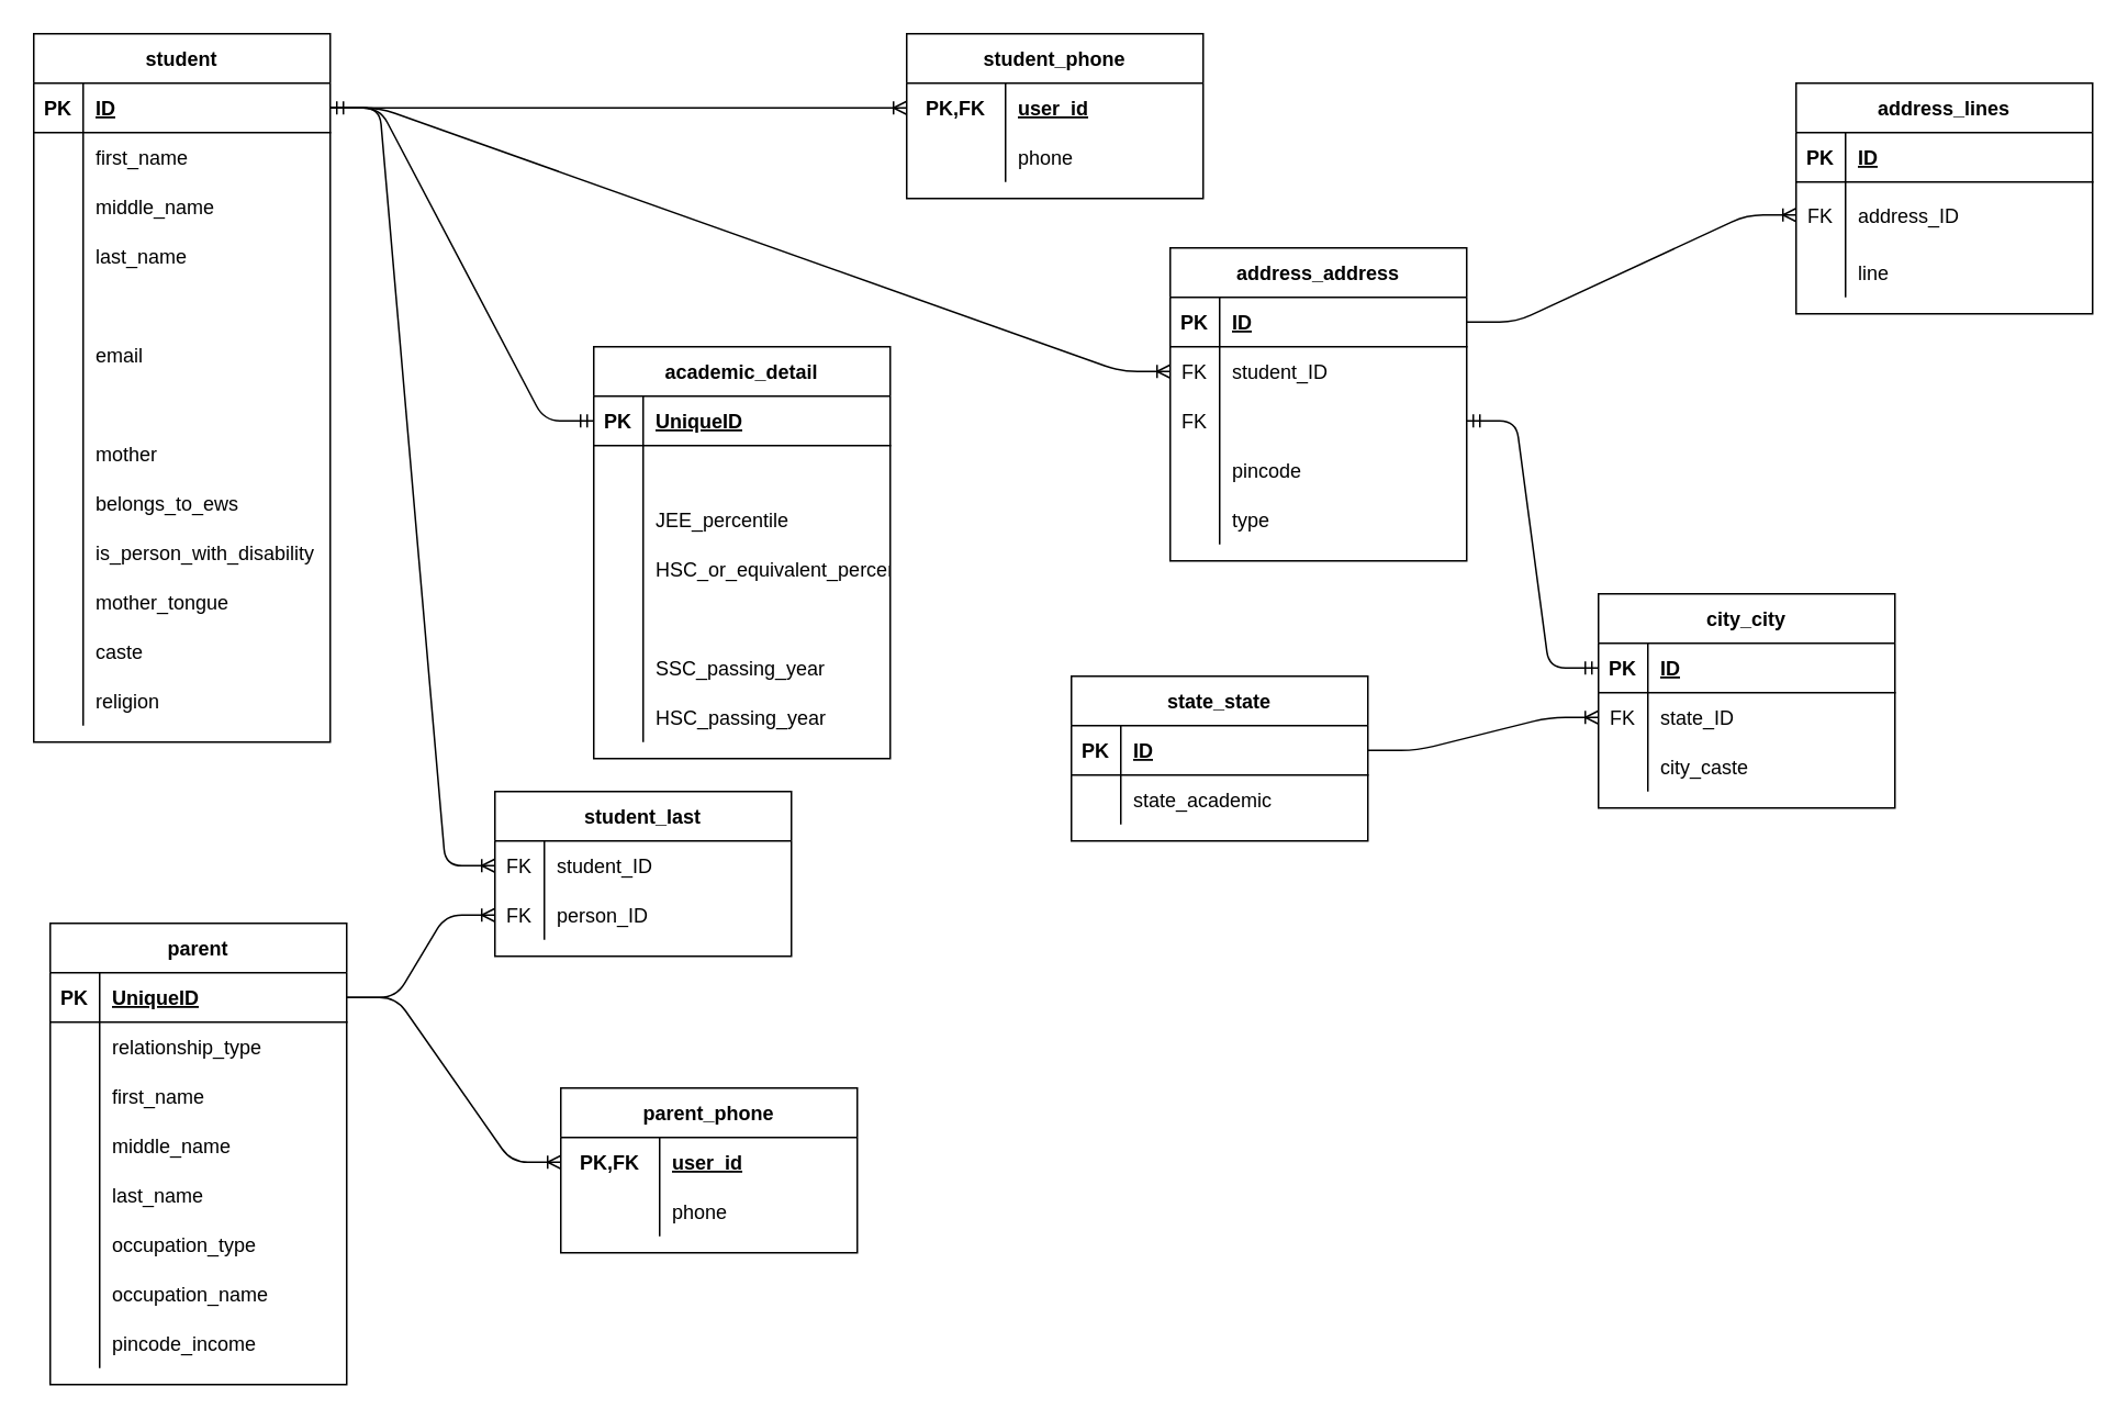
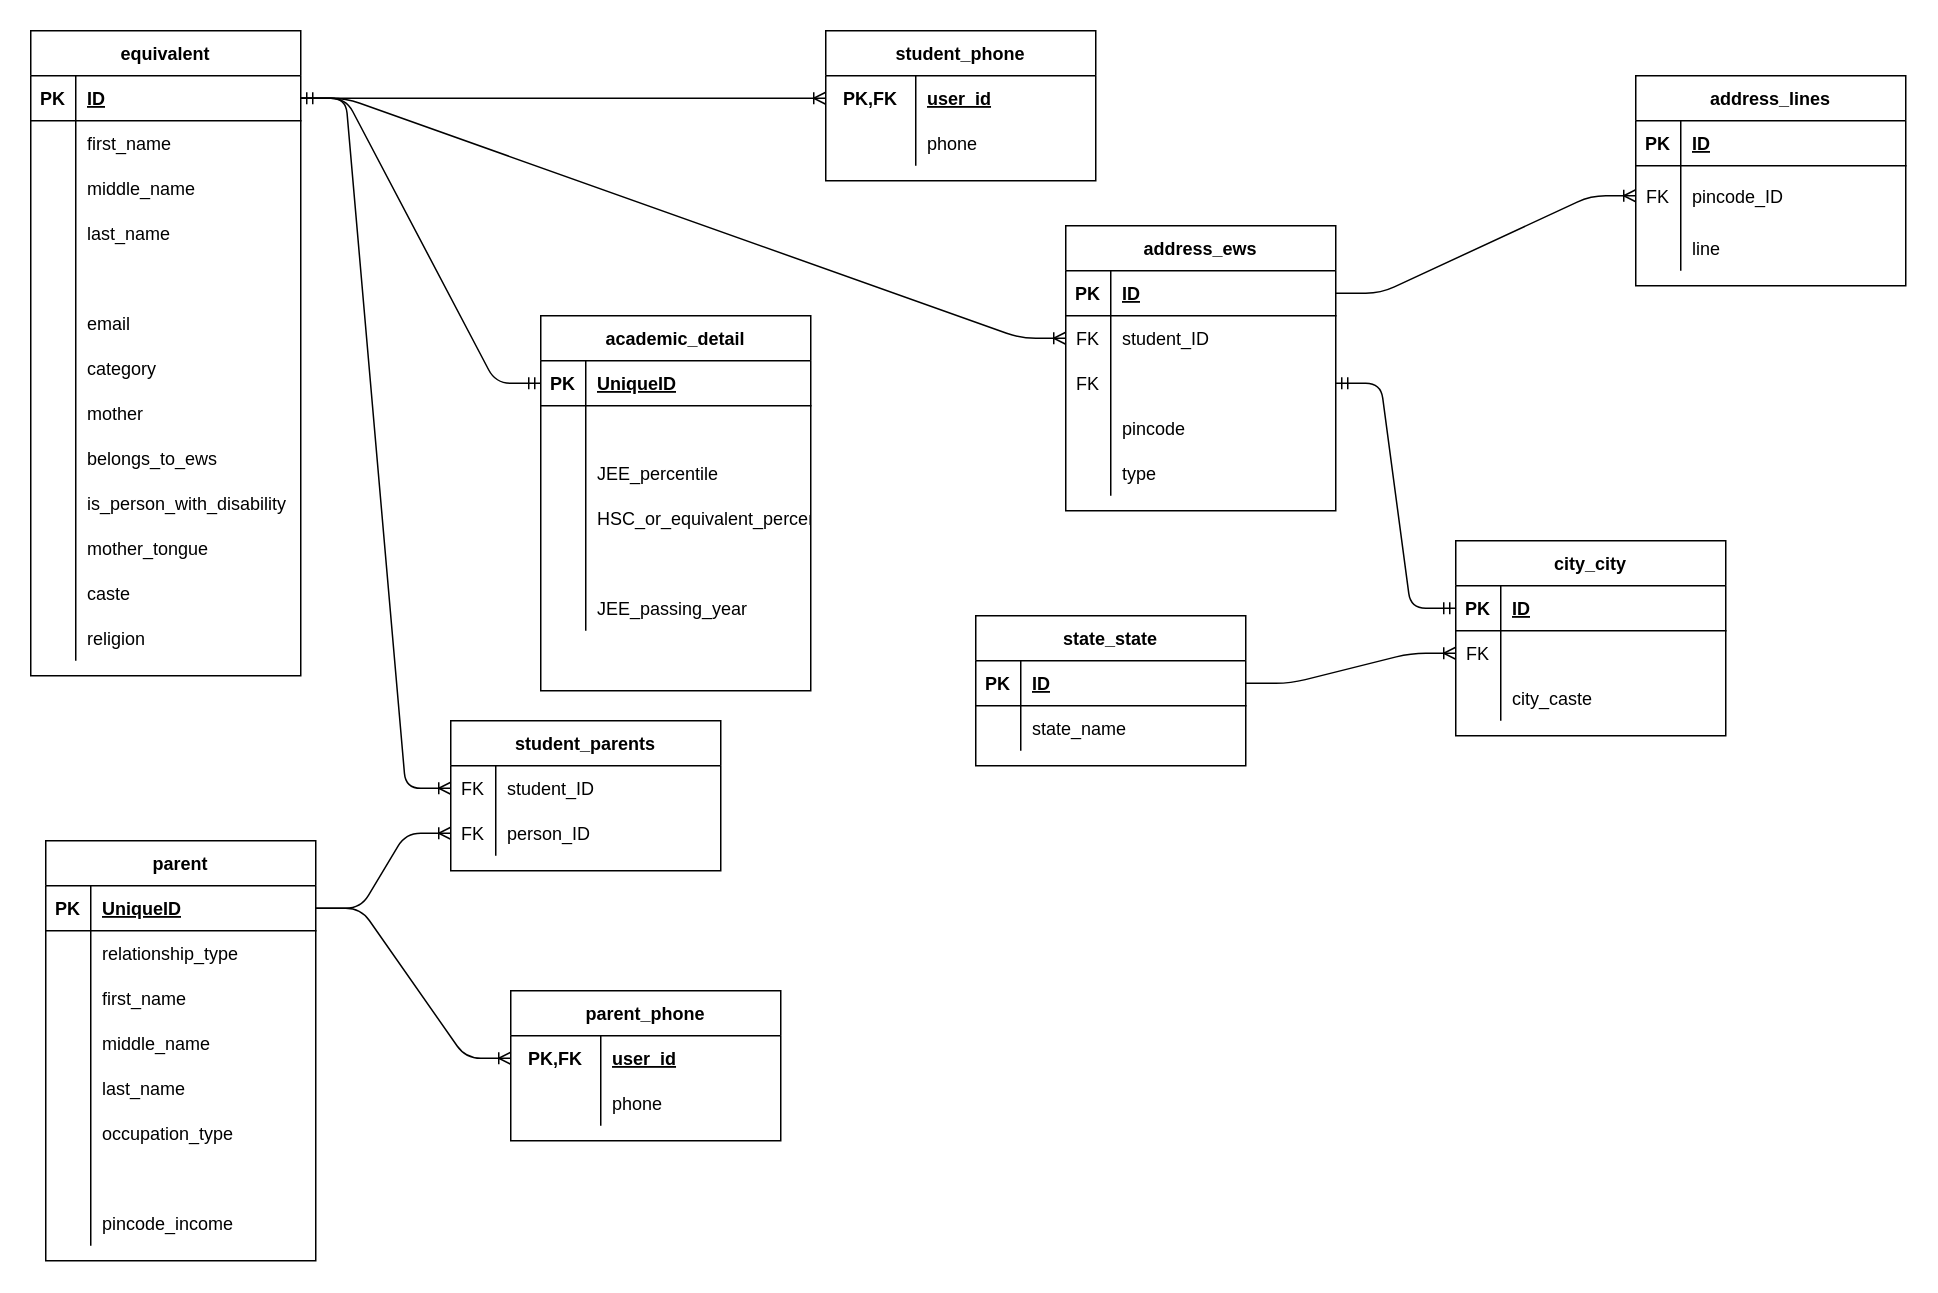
- <mxCell id="2" value="student" style="shape=table;startSize=30;container=1;collapsible=1;childLayout=tableLayout;fixedRows=1;rowLines=0;fontStyle=1;align=center;resizeLast=1;" parent="1" vertex="1"><mxGeometry x="20" y="20" width="180" height="430" as="geometry" /></mxCell>
+ <mxCell id="2" value="equivalent" style="shape=table;startSize=30;container=1;collapsible=1;childLayout=tableLayout;fixedRows=1;rowLines=0;fontStyle=1;align=center;resizeLast=1;" parent="1" vertex="1"><mxGeometry x="20" y="20" width="180" height="430" as="geometry" /></mxCell>
- <mxCell id="62" value="address_ID" style="shape=partialRectangle;connectable=0;fillColor=none;top=0;left=0;bottom=0;right=0;align=left;spacingLeft=6;fontStyle=0;overflow=hidden;" parent="60" vertex="1"><mxGeometry x="30" width="150" height="40" as="geometry" /></mxCell>
+ <mxCell id="62" value="pincode_ID" style="shape=partialRectangle;connectable=0;fillColor=none;top=0;left=0;bottom=0;right=0;align=left;spacingLeft=6;fontStyle=0;overflow=hidden;" parent="60" vertex="1"><mxGeometry x="30" width="150" height="40" as="geometry" /></mxCell>
- <mxCell id="41" value="address_address" style="shape=table;startSize=30;container=1;collapsible=1;childLayout=tableLayout;fixedRows=1;rowLines=0;fontStyle=1;align=center;resizeLast=1;" parent="1" vertex="1"><mxGeometry x="710" y="150" width="180" height="190" as="geometry" /></mxCell>
+ <mxCell id="41" value="address_ews" style="shape=table;startSize=30;container=1;collapsible=1;childLayout=tableLayout;fixedRows=1;rowLines=0;fontStyle=1;align=center;resizeLast=1;" parent="1" vertex="1"><mxGeometry x="710" y="150" width="180" height="190" as="geometry" /></mxCell>
+ <mxCell id="22" value="category" style="shape=partialRectangle;connectable=0;fillColor=none;top=0;left=0;bottom=0;right=0;align=left;spacingLeft=6;overflow=hidden;" parent="20" vertex="1"><mxGeometry x="30" width="150" height="30" as="geometry" /></mxCell>
- <mxCell id="130" value="SSC_passing_year" style="shape=partialRectangle;connectable=0;fillColor=none;top=0;left=0;bottom=0;right=0;align=left;spacingLeft=6;overflow=hidden;" parent="128" vertex="1"><mxGeometry x="30" width="150" height="30" as="geometry" /></mxCell>
+ <mxCell id="130" value="JEE_passing_year" style="shape=partialRectangle;connectable=0;fillColor=none;top=0;left=0;bottom=0;right=0;align=left;spacingLeft=6;overflow=hidden;" parent="128" vertex="1"><mxGeometry x="30" width="150" height="30" as="geometry" /></mxCell>
- <mxCell id="133" value="HSC_passing_year" style="shape=partialRectangle;connectable=0;fillColor=none;top=0;left=0;bottom=0;right=0;align=left;spacingLeft=6;overflow=hidden;" parent="131" vertex="1"><mxGeometry x="30" width="150" height="30" as="geometry" /></mxCell>
- <mxCell id="82" value="state_ID" style="shape=partialRectangle;connectable=0;fillColor=none;top=0;left=0;bottom=0;right=0;align=left;spacingLeft=6;fontStyle=0;overflow=hidden;" parent="80" vertex="1"><mxGeometry x="30" width="150" height="30" as="geometry" /></mxCell>
- <mxCell id="75" value="state_academic" style="shape=partialRectangle;connectable=0;fillColor=none;top=0;left=0;bottom=0;right=0;align=left;spacingLeft=6;overflow=hidden;" parent="73" vertex="1"><mxGeometry x="30" width="150" height="30" as="geometry" /></mxCell>
+ <mxCell id="75" value="state_name" style="shape=partialRectangle;connectable=0;fillColor=none;top=0;left=0;bottom=0;right=0;align=left;spacingLeft=6;overflow=hidden;" parent="73" vertex="1"><mxGeometry x="30" width="150" height="30" as="geometry" /></mxCell>
- <mxCell id="134" value="student_last" style="shape=table;startSize=30;container=1;collapsible=1;childLayout=tableLayout;fixedRows=1;rowLines=0;fontStyle=1;align=center;resizeLast=1;" parent="1" vertex="1"><mxGeometry x="300" y="480" width="180" height="100" as="geometry" /></mxCell>
+ <mxCell id="134" value="student_parents" style="shape=table;startSize=30;container=1;collapsible=1;childLayout=tableLayout;fixedRows=1;rowLines=0;fontStyle=1;align=center;resizeLast=1;" parent="1" vertex="1"><mxGeometry x="300" y="480" width="180" height="100" as="geometry" /></mxCell>
- <mxCell id="110" value="occupation_name" style="shape=partialRectangle;connectable=0;fillColor=none;top=0;left=0;bottom=0;right=0;align=left;spacingLeft=6;overflow=hidden;" parent="108" vertex="1"><mxGeometry x="30" width="150" height="30" as="geometry" /></mxCell>
